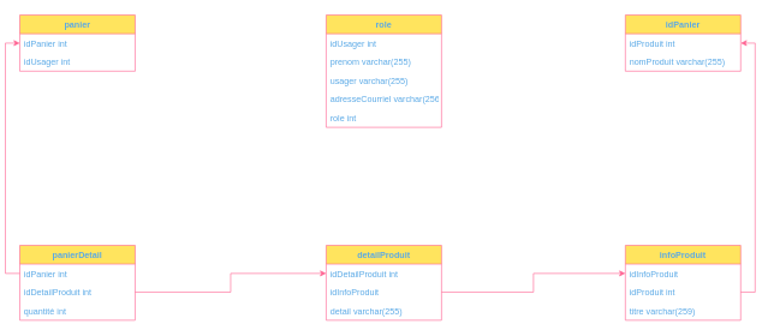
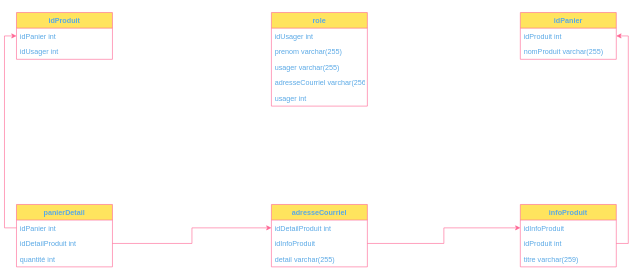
- <mxCell id="19" value="panier" style="swimlane;fontStyle=1;align=center;verticalAlign=top;childLayout=stackLayout;horizontal=1;startSize=26;horizontalStack=0;resizeParent=1;resizeParentMax=0;resizeLast=0;collapsible=1;marginBottom=0;labelBackgroundColor=none;fillColor=#FFE45E;strokeColor=#FF6392;fontColor=#5AA9E6;" parent="1" vertex="1"><mxGeometry x="20" y="20" width="160" height="78" as="geometry" /></mxCell>
+ <mxCell id="19" value="idProduit" style="swimlane;fontStyle=1;align=center;verticalAlign=top;childLayout=stackLayout;horizontal=1;startSize=26;horizontalStack=0;resizeParent=1;resizeParentMax=0;resizeLast=0;collapsible=1;marginBottom=0;labelBackgroundColor=none;fillColor=#FFE45E;strokeColor=#FF6392;fontColor=#5AA9E6;" parent="1" vertex="1"><mxGeometry x="20" y="20" width="160" height="78" as="geometry" /></mxCell>
- <mxCell id="7" value="role int" style="text;strokeColor=none;fillColor=none;align=left;verticalAlign=top;spacingLeft=4;spacingRight=4;overflow=hidden;rotatable=0;points=[[0,0.5],[1,0.5]];portConstraint=eastwest;labelBackgroundColor=none;fontColor=#5AA9E6;" parent="2" vertex="1"><mxGeometry y="130" width="160" height="26" as="geometry" /></mxCell>
+ <mxCell id="7" value="usager int" style="text;strokeColor=none;fillColor=none;align=left;verticalAlign=top;spacingLeft=4;spacingRight=4;overflow=hidden;rotatable=0;points=[[0,0.5],[1,0.5]];portConstraint=eastwest;labelBackgroundColor=none;fontColor=#5AA9E6;" parent="2" vertex="1"><mxGeometry y="130" width="160" height="26" as="geometry" /></mxCell>
- <mxCell id="8" value="detailProduit" style="swimlane;fontStyle=1;align=center;verticalAlign=top;childLayout=stackLayout;horizontal=1;startSize=26;horizontalStack=0;resizeParent=1;resizeParentMax=0;resizeLast=0;collapsible=1;marginBottom=0;labelBackgroundColor=none;fillColor=#FFE45E;strokeColor=#FF6392;fontColor=#5AA9E6;" parent="1" vertex="1"><mxGeometry x="445" y="340" width="160" height="104" as="geometry" /></mxCell>
+ <mxCell id="8" value="adresseCourriel" style="swimlane;fontStyle=1;align=center;verticalAlign=top;childLayout=stackLayout;horizontal=1;startSize=26;horizontalStack=0;resizeParent=1;resizeParentMax=0;resizeLast=0;collapsible=1;marginBottom=0;labelBackgroundColor=none;fillColor=#FFE45E;strokeColor=#FF6392;fontColor=#5AA9E6;" parent="1" vertex="1"><mxGeometry x="445" y="340" width="160" height="104" as="geometry" /></mxCell>
